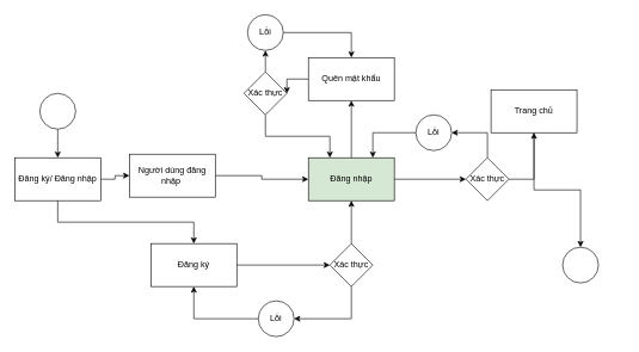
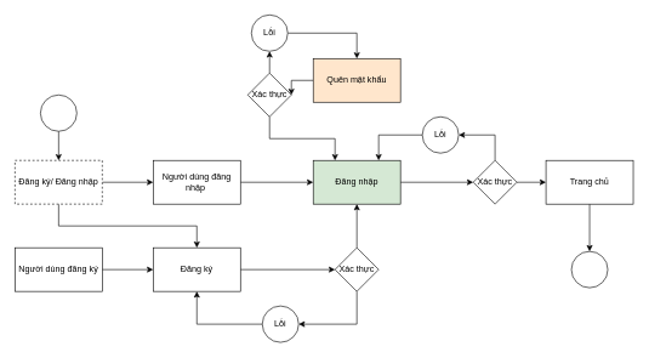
- <mxCell id="26" value="Quên mật khẩu" style="rounded=0;whiteSpace=wrap;html=1;" vertex="1" parent="1"><mxGeometry x="430" y="80" width="120" height="60" as="geometry" /></mxCell>
+ <mxCell id="26" value="Quên mật khẩu" style="rounded=0;whiteSpace=wrap;html=1;fillColor=#ffe6cc;" vertex="1" parent="1"><mxGeometry x="430" y="80" width="120" height="60" as="geometry" /></mxCell>
- <mxCell id="5" style="edgeStyle=orthogonalEdgeStyle;rounded=0;orthogonalLoop=1;jettySize=auto;html=1;exitX=0.5;exitY=0;exitDx=0;exitDy=0;entryX=0.5;entryY=1;entryDx=0;entryDy=0;" edge="1" parent="1" source="6" target="26"><mxGeometry relative="1" as="geometry" /></mxCell>
- <mxCell id="20" value="Trang chủ" style="rounded=0;whiteSpace=wrap;html=1;" vertex="1" parent="1"><mxGeometry x="685" y="125" width="120" height="60" as="geometry" /></mxCell>
+ <mxCell id="20" value="Trang chủ" style="rounded=0;whiteSpace=wrap;html=1;" vertex="1" parent="1"><mxGeometry x="750" y="220" width="120" height="60" as="geometry" /></mxCell>
- <mxCell id="3" value="Người dùng đăng nhập&amp;nbsp;" style="rounded=0;whiteSpace=wrap;html=1;" vertex="1" parent="1"><mxGeometry x="180" y="215" width="120" height="60" as="geometry" /></mxCell>
+ <mxCell id="3" value="Người dùng đăng nhập&amp;nbsp;" style="rounded=0;whiteSpace=wrap;html=1;" vertex="1" parent="1"><mxGeometry x="210" y="220" width="120" height="60" as="geometry" /></mxCell>
- <mxCell id="11" value="Đăng ký/ Đăng nhập" style="rounded=0;whiteSpace=wrap;html=1;" vertex="1" parent="1"><mxGeometry x="20" y="220" width="120" height="60" as="geometry" /></mxCell>
+ <mxCell id="11" value="Đăng ký/ Đăng nhập" style="rounded=0;whiteSpace=wrap;html=1;dashed=1;" vertex="1" parent="1"><mxGeometry x="20" y="220" width="120" height="60" as="geometry" /></mxCell>
+ <mxCell id="13" value="Người dùng đăng ký" style="rounded=0;whiteSpace=wrap;html=1;" vertex="1" parent="1"><mxGeometry x="20" y="340" width="120" height="60" as="geometry" /></mxCell>
+ <mxCell id="12" style="edgeStyle=orthogonalEdgeStyle;rounded=0;orthogonalLoop=1;jettySize=auto;html=1;exitX=1;exitY=0.5;exitDx=0;exitDy=0;" edge="1" parent="1" source="13" target="15"><mxGeometry relative="1" as="geometry" /></mxCell>
